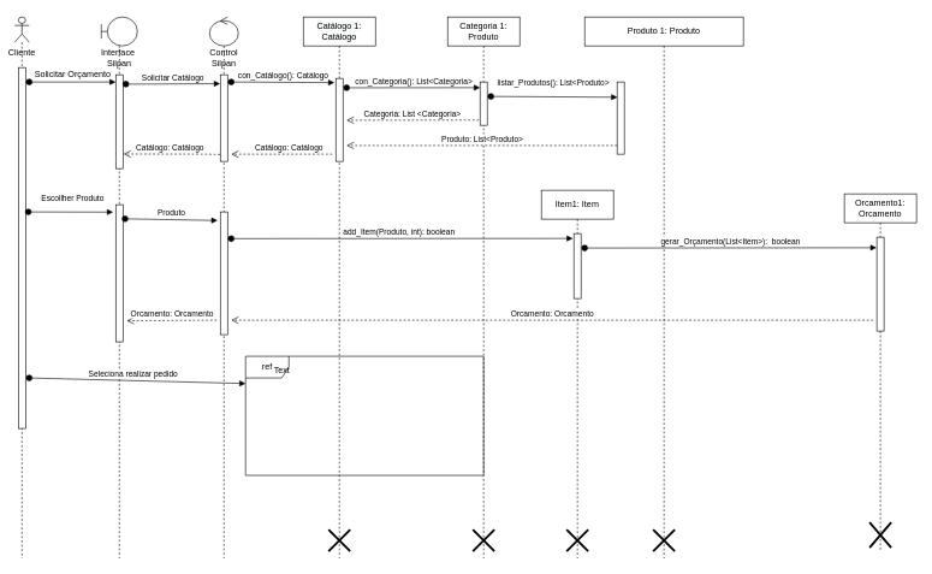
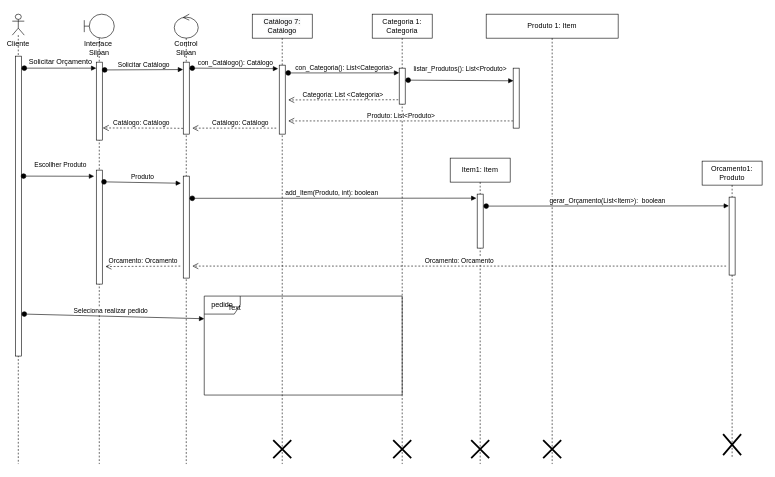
- <mxCell id="6" value="&#10;&#10;&lt;span style=&quot;color: rgb(0, 0, 0); font-family: helvetica; font-size: 12px; font-style: normal; font-weight: 400; letter-spacing: normal; text-align: center; text-indent: 0px; text-transform: none; word-spacing: 0px; background-color: rgb(248, 249, 250); display: inline; float: none;&quot;&gt;Catálogo 1: Catálogo&lt;/span&gt;&#10;&#10;" style="shape=umlLifeline;perimeter=lifelinePerimeter;whiteSpace=wrap;html=1;container=1;collapsible=0;recursiveResize=0;outlineConnect=0;" vertex="1" parent="1"><mxGeometry x="420" y="20" width="100" height="750" as="geometry" /></mxCell>
+ <mxCell id="6" value="&#10;&#10;&lt;span style=&quot;color: rgb(0, 0, 0); font-family: helvetica; font-size: 12px; font-style: normal; font-weight: 400; letter-spacing: normal; text-align: center; text-indent: 0px; text-transform: none; word-spacing: 0px; background-color: rgb(248, 249, 250); display: inline; float: none;&quot;&gt;Catálogo 7: Catálogo&lt;/span&gt;&#10;&#10;" style="shape=umlLifeline;perimeter=lifelinePerimeter;whiteSpace=wrap;html=1;container=1;collapsible=0;recursiveResize=0;outlineConnect=0;" vertex="1" parent="1"><mxGeometry x="420" y="20" width="100" height="750" as="geometry" /></mxCell>
- <mxCell id="2" value="Categoria 1: Produto" style="shape=umlLifeline;perimeter=lifelinePerimeter;whiteSpace=wrap;html=1;container=1;collapsible=0;recursiveResize=0;outlineConnect=0;" vertex="1" parent="1"><mxGeometry x="620" y="20" width="100" height="750" as="geometry" /></mxCell>
+ <mxCell id="2" value="Categoria 1: Categoria" style="shape=umlLifeline;perimeter=lifelinePerimeter;whiteSpace=wrap;html=1;container=1;collapsible=0;recursiveResize=0;outlineConnect=0;" vertex="1" parent="1"><mxGeometry x="620" y="20" width="100" height="750" as="geometry" /></mxCell>
- <mxCell id="22" value="Produto 1: Produto" style="shape=umlLifeline;perimeter=lifelinePerimeter;whiteSpace=wrap;html=1;container=1;collapsible=0;recursiveResize=0;outlineConnect=0;" vertex="1" parent="1"><mxGeometry x="810" y="20" width="220" height="750" as="geometry" /></mxCell>
+ <mxCell id="22" value="Produto 1: Item" style="shape=umlLifeline;perimeter=lifelinePerimeter;whiteSpace=wrap;html=1;container=1;collapsible=0;recursiveResize=0;outlineConnect=0;" vertex="1" parent="1"><mxGeometry x="810" y="20" width="220" height="750" as="geometry" /></mxCell>
- <mxCell id="36" value="Orcamento1: Orcamento" style="shape=umlLifeline;perimeter=lifelinePerimeter;whiteSpace=wrap;html=1;container=1;collapsible=0;recursiveResize=0;outlineConnect=0;" vertex="1" parent="1"><mxGeometry x="1170" y="265" width="100" height="495" as="geometry" /></mxCell>
+ <mxCell id="36" value="Orcamento1: Produto" style="shape=umlLifeline;perimeter=lifelinePerimeter;whiteSpace=wrap;html=1;container=1;collapsible=0;recursiveResize=0;outlineConnect=0;" vertex="1" parent="1"><mxGeometry x="1170" y="265" width="100" height="495" as="geometry" /></mxCell>
- <mxCell id="42" value="ref" style="shape=umlFrame;whiteSpace=wrap;html=1;width=60;height=30;" vertex="1" parent="1"><mxGeometry x="340" y="490" width="330" height="165" as="geometry" /></mxCell>
+ <mxCell id="42" value="pedido" style="shape=umlFrame;whiteSpace=wrap;html=1;width=60;height=30;" vertex="1" parent="1"><mxGeometry x="340" y="490" width="330" height="165" as="geometry" /></mxCell>
